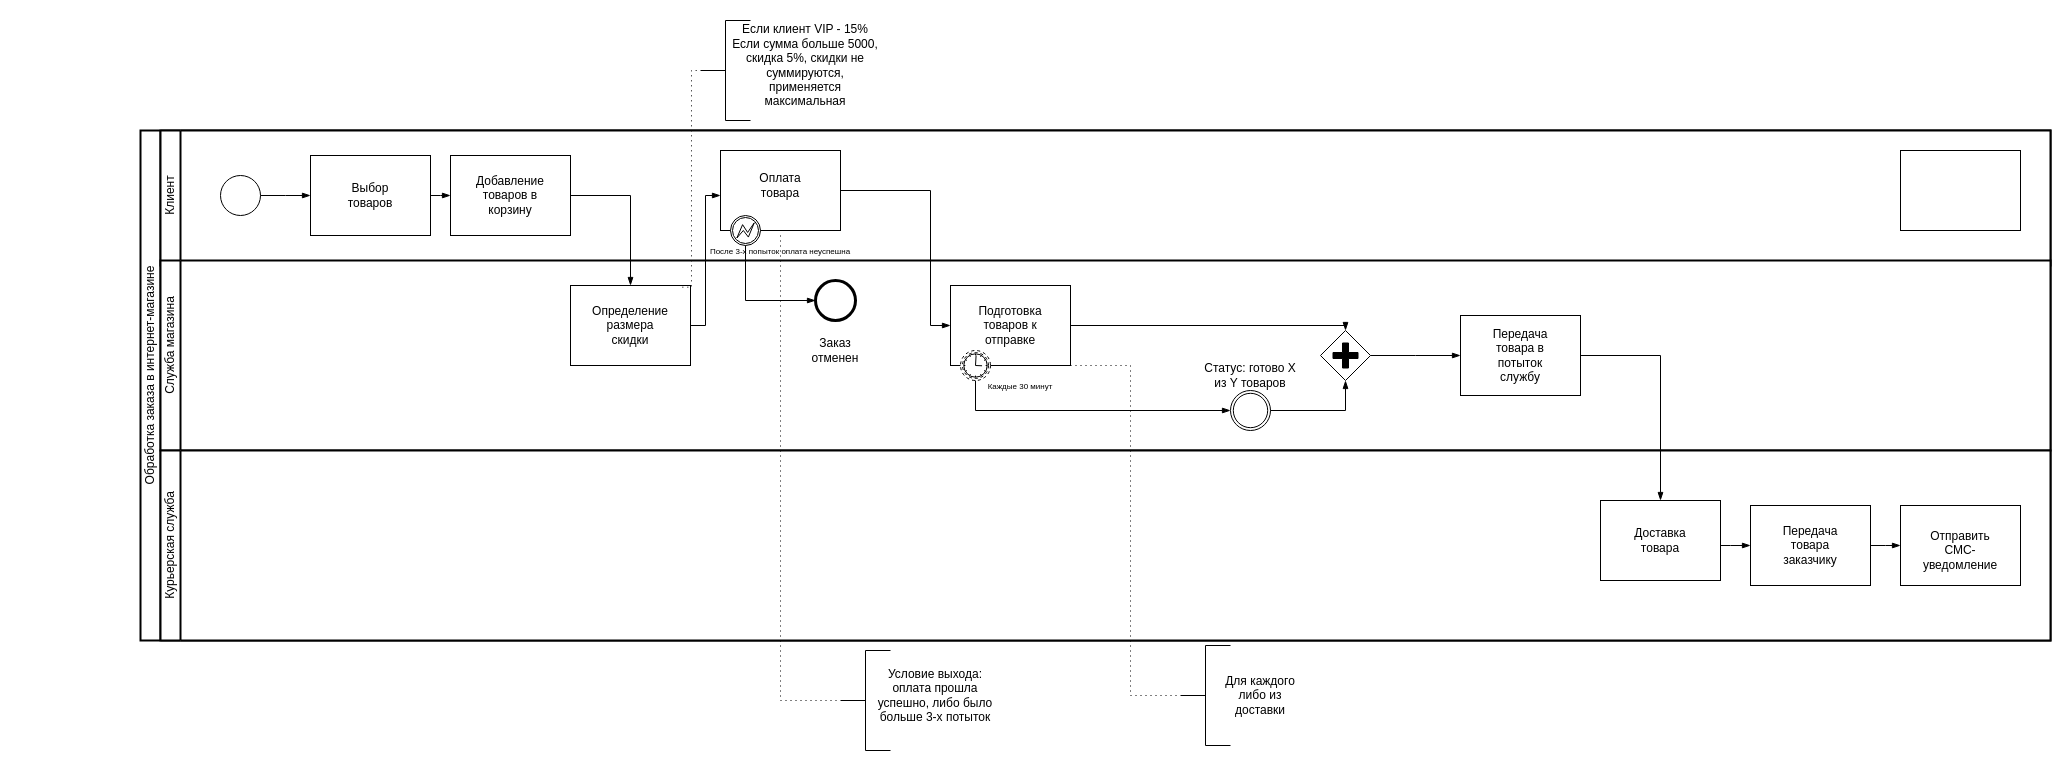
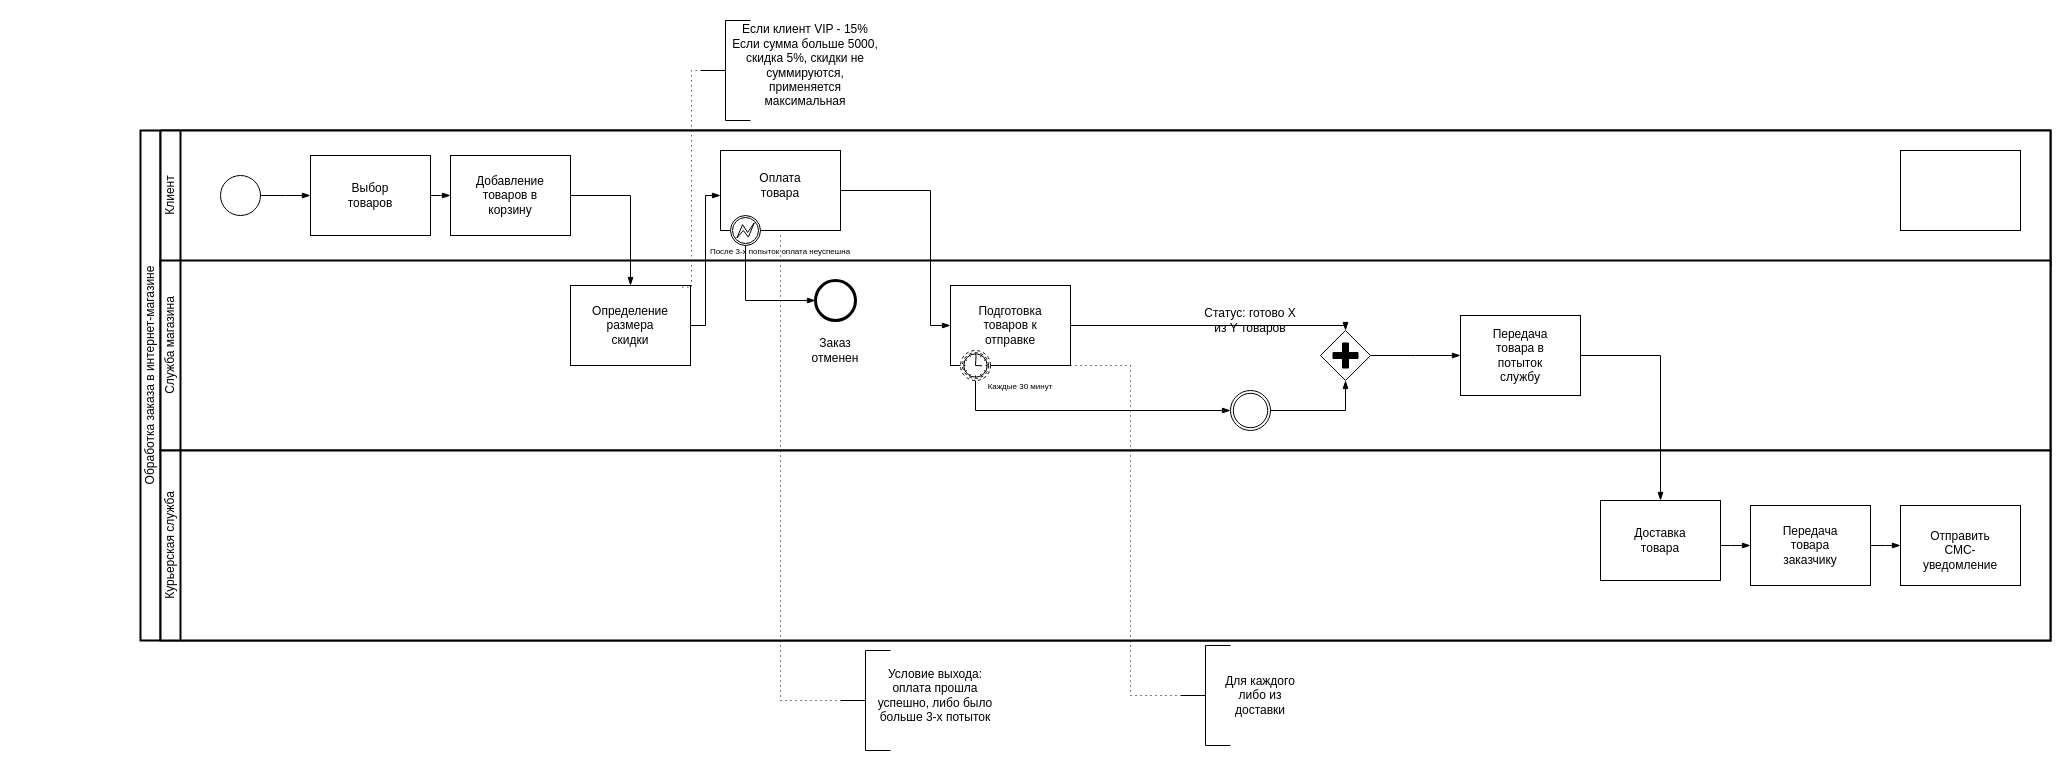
- <mxCell id="28" value="Статус: готово Х из Y товаров" style="text;html=1;align=center;verticalAlign=middle;whiteSpace=wrap;rounded=0;" vertex="1" parent="17"><mxGeometry x="1040" y="100" width="100" height="30" as="geometry" /></mxCell>
+ <mxCell id="28" value="Статус: готово Х из Y товаров" style="text;html=1;align=center;verticalAlign=middle;whiteSpace=wrap;rounded=0;" vertex="1" parent="17"><mxGeometry x="1040" y="45" width="100" height="30" as="geometry" /></mxCell>
